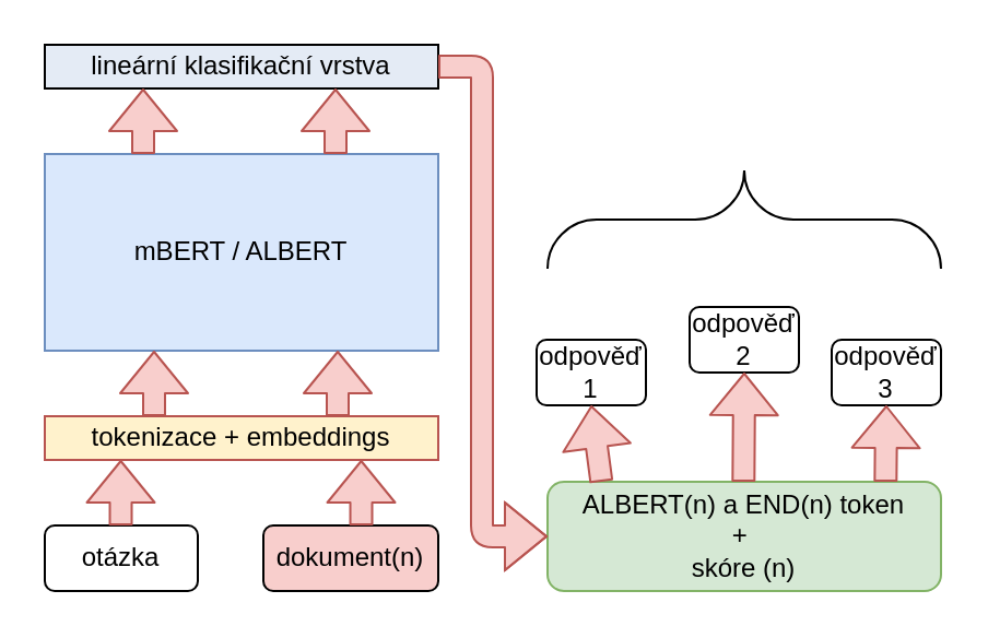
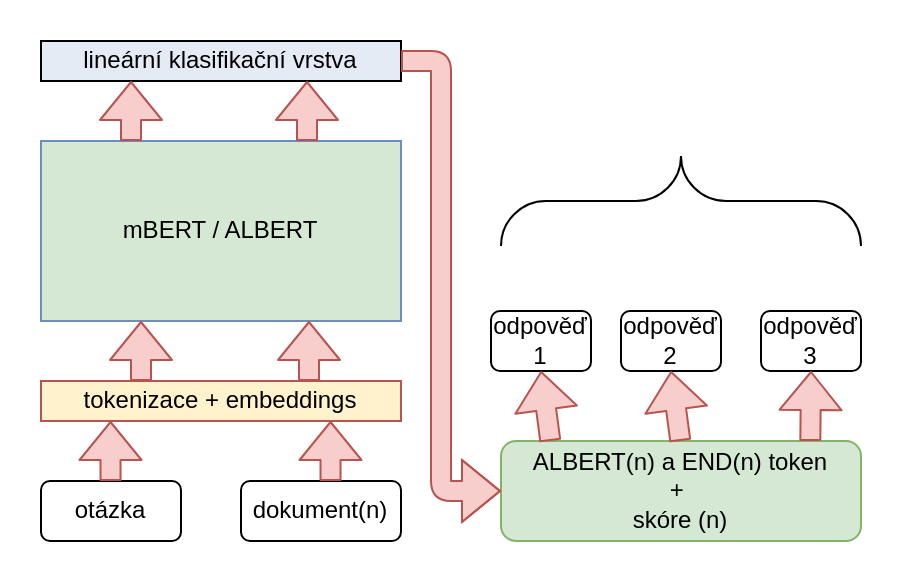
- <mxCell id="2" value="mBERT / ALBERT" style="rounded=0;whiteSpace=wrap;html=1;fillColor=#dae8fc;strokeColor=#6c8ebf;" parent="1" vertex="1"><mxGeometry x="20" y="70" width="180" height="90" as="geometry" /></mxCell>
+ <mxCell id="2" value="mBERT / ALBERT" style="rounded=0;whiteSpace=wrap;html=1;fillColor=#d5e8d4;strokeColor=#6c8ebf;" parent="1" vertex="1"><mxGeometry x="20" y="70" width="180" height="90" as="geometry" /></mxCell>
- <mxCell id="15" value="odpověď 2" style="rounded=1;whiteSpace=wrap;html=1;" parent="1" vertex="1"><mxGeometry x="315" y="140" width="50" height="30" as="geometry" /></mxCell>
+ <mxCell id="15" value="odpověď 2" style="rounded=1;whiteSpace=wrap;html=1;" parent="1" vertex="1"><mxGeometry x="310" y="155" width="50" height="30" as="geometry" /></mxCell>
- <mxCell id="4" value="dokument(n)" style="rounded=1;whiteSpace=wrap;html=1;fillColor=#f8cecc;" parent="1" vertex="1"><mxGeometry x="120" y="240" width="80" height="30" as="geometry" /></mxCell>
+ <mxCell id="4" value="dokument(n)" style="rounded=1;whiteSpace=wrap;html=1;" parent="1" vertex="1"><mxGeometry x="120" y="240" width="80" height="30" as="geometry" /></mxCell>
